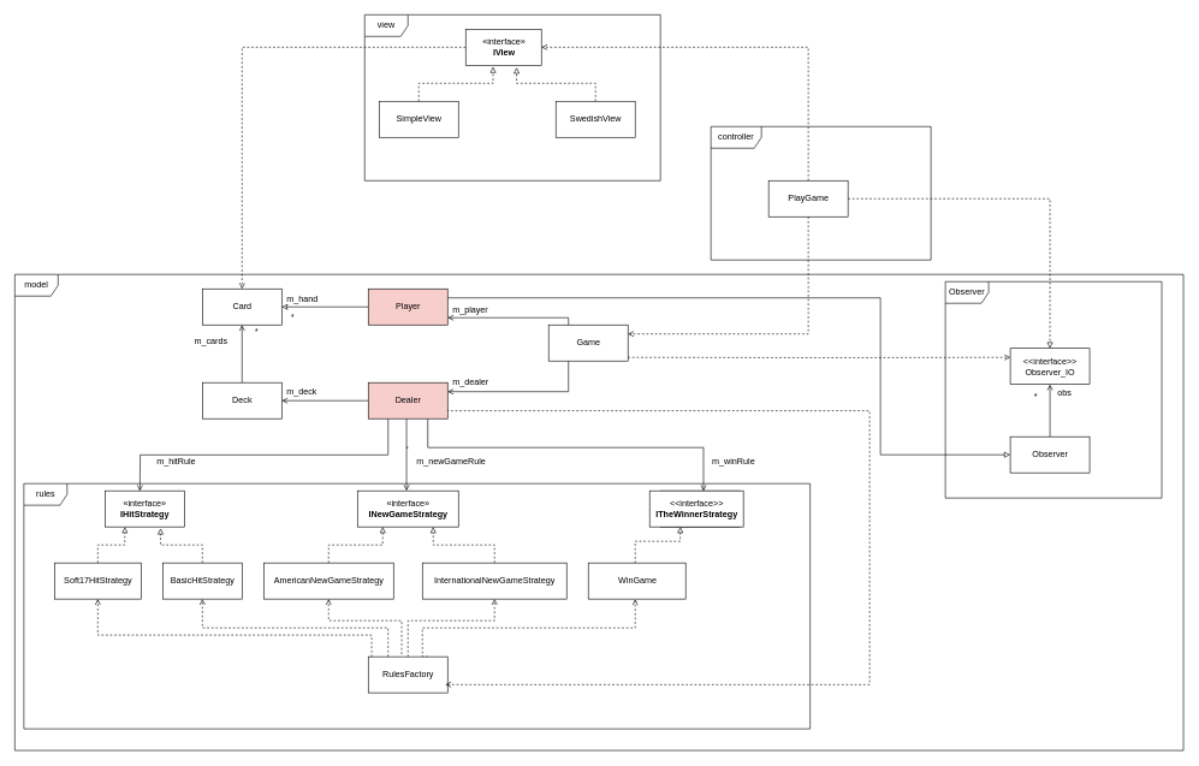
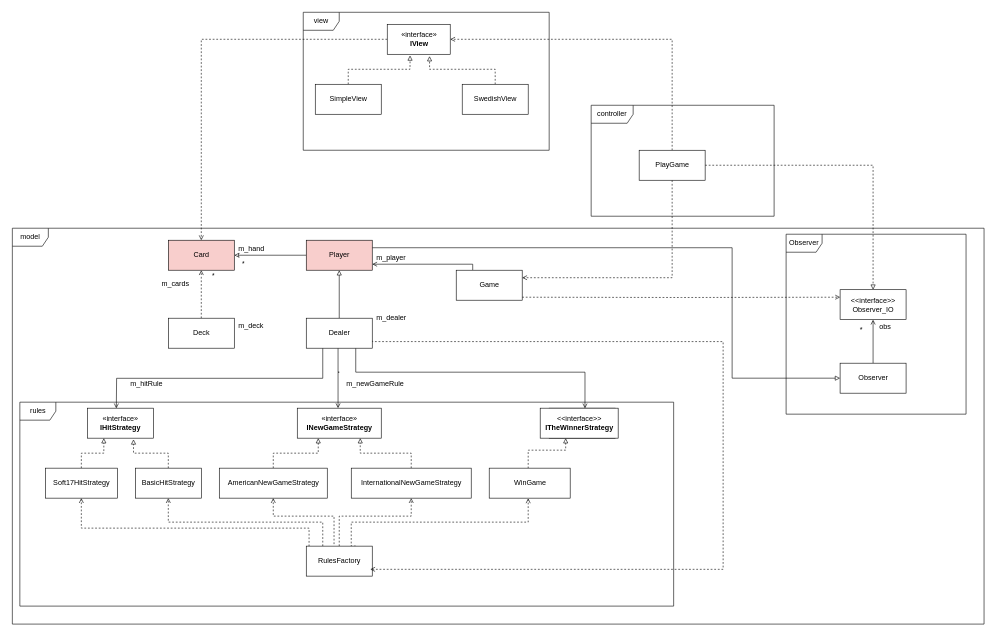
- <mxCell id="35" value="Card" style="html=1;" parent="1" vertex="1"><mxGeometry x="280" y="400" width="110" height="50" as="geometry" /></mxCell>
+ <mxCell id="35" value="Card" style="html=1;fillColor=#f8cecc;" parent="1" vertex="1"><mxGeometry x="280" y="400" width="110" height="50" as="geometry" /></mxCell>
- <mxCell id="36" value="*" style="edgeStyle=orthogonalEdgeStyle;rounded=0;orthogonalLoop=1;jettySize=auto;html=1;exitX=0.5;exitY=0;exitDx=0;exitDy=0;entryX=0.5;entryY=1;entryDx=0;entryDy=0;endArrow=open;endFill=0;" parent="1" source="37" target="35" edge="1"><mxGeometry x="0.754" y="-20" relative="1" as="geometry"><mxPoint as="offset" /></mxGeometry></mxCell>
+ <mxCell id="36" value="*" style="edgeStyle=orthogonalEdgeStyle;rounded=0;orthogonalLoop=1;jettySize=auto;html=1;exitX=0.5;exitY=0;exitDx=0;exitDy=0;entryX=0.5;entryY=1;entryDx=0;entryDy=0;endArrow=open;endFill=0;dashed=1;" parent="1" source="37" target="35" edge="1"><mxGeometry x="0.754" y="-20" relative="1" as="geometry"><mxPoint as="offset" /></mxGeometry></mxCell>
+ <mxCell id="26" style="edgeStyle=orthogonalEdgeStyle;rounded=0;orthogonalLoop=1;jettySize=auto;html=1;exitX=0.5;exitY=0;exitDx=0;exitDy=0;entryX=0.5;entryY=1;entryDx=0;entryDy=0;endArrow=block;endFill=0;" parent="1" source="28" target="34" edge="1"><mxGeometry relative="1" as="geometry" /></mxCell>
- <mxCell id="42" style="edgeStyle=orthogonalEdgeStyle;rounded=0;orthogonalLoop=1;jettySize=auto;html=1;exitX=0.25;exitY=1;exitDx=0;exitDy=0;entryX=1;entryY=0.25;entryDx=0;entryDy=0;endArrow=open;endFill=0;" parent="1" source="44" target="28" edge="1"><mxGeometry relative="1" as="geometry" /></mxCell>
- <mxCell id="27" style="edgeStyle=orthogonalEdgeStyle;rounded=0;orthogonalLoop=1;jettySize=auto;html=1;exitX=0;exitY=0.5;exitDx=0;exitDy=0;entryX=1;entryY=0.5;entryDx=0;entryDy=0;endArrow=open;endFill=0;" parent="1" source="28" target="37" edge="1"><mxGeometry relative="1" as="geometry" /></mxCell>
- <mxCell id="28" value="Dealer" style="html=1;fillColor=#f8cecc;" parent="1" vertex="1"><mxGeometry x="510" y="530" width="110" height="50" as="geometry" /></mxCell>
+ <mxCell id="28" value="Dealer" style="html=1;" parent="1" vertex="1"><mxGeometry x="510" y="530" width="110" height="50" as="geometry" /></mxCell>
- <mxCell id="30" value="m_winRule" style="text;html=1;resizable=0;points=[];autosize=1;align=left;verticalAlign=top;spacingTop=-4;" parent="1" vertex="1"><mxGeometry x="985" y="630" width="80" height="20" as="geometry" /></mxCell>
